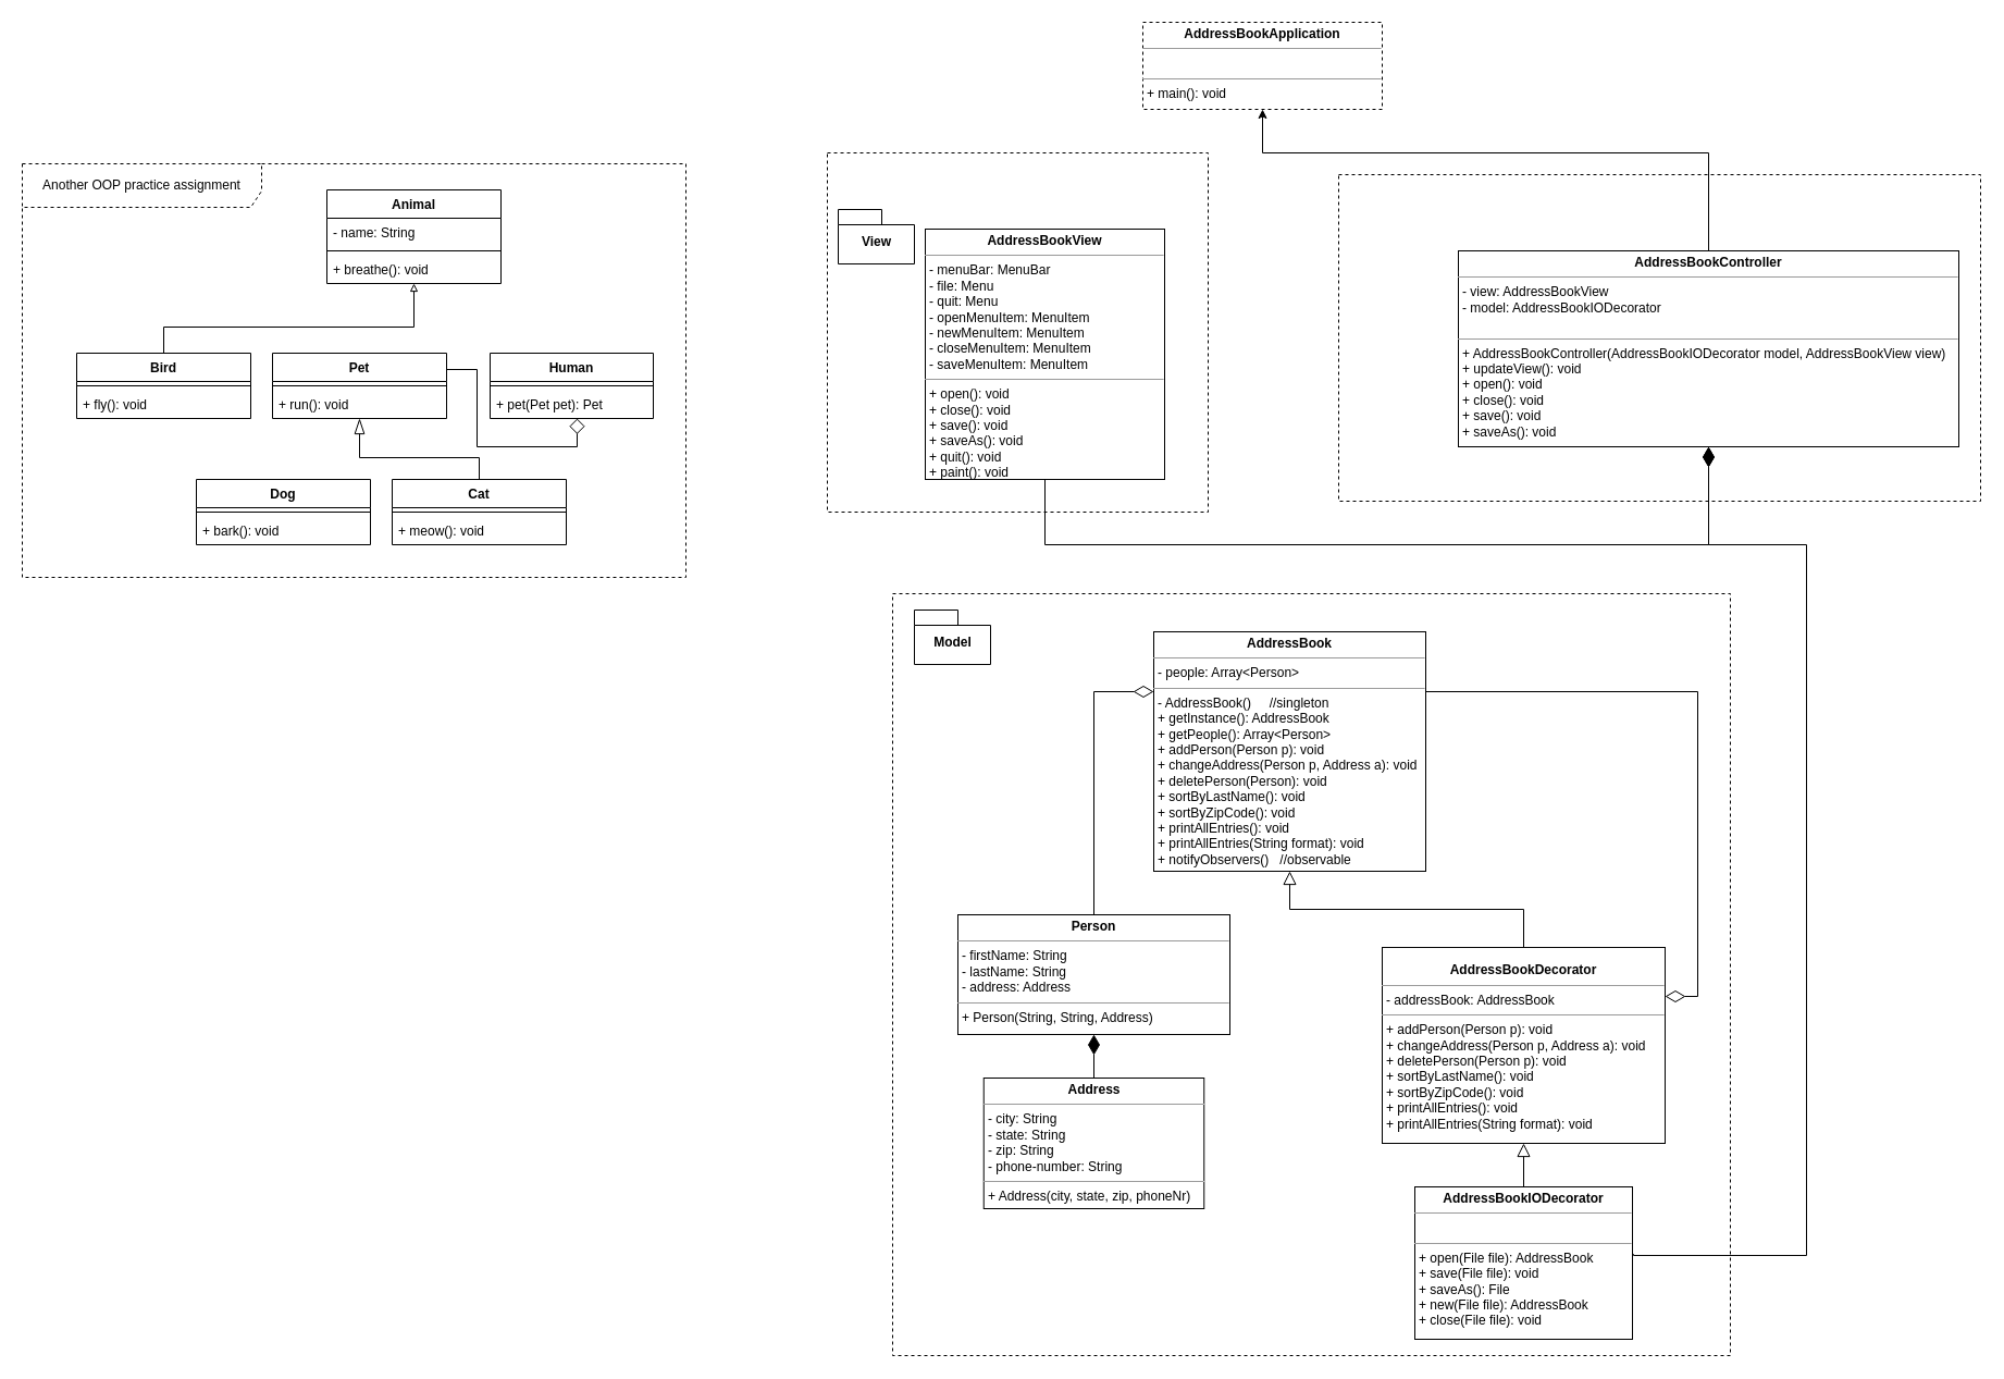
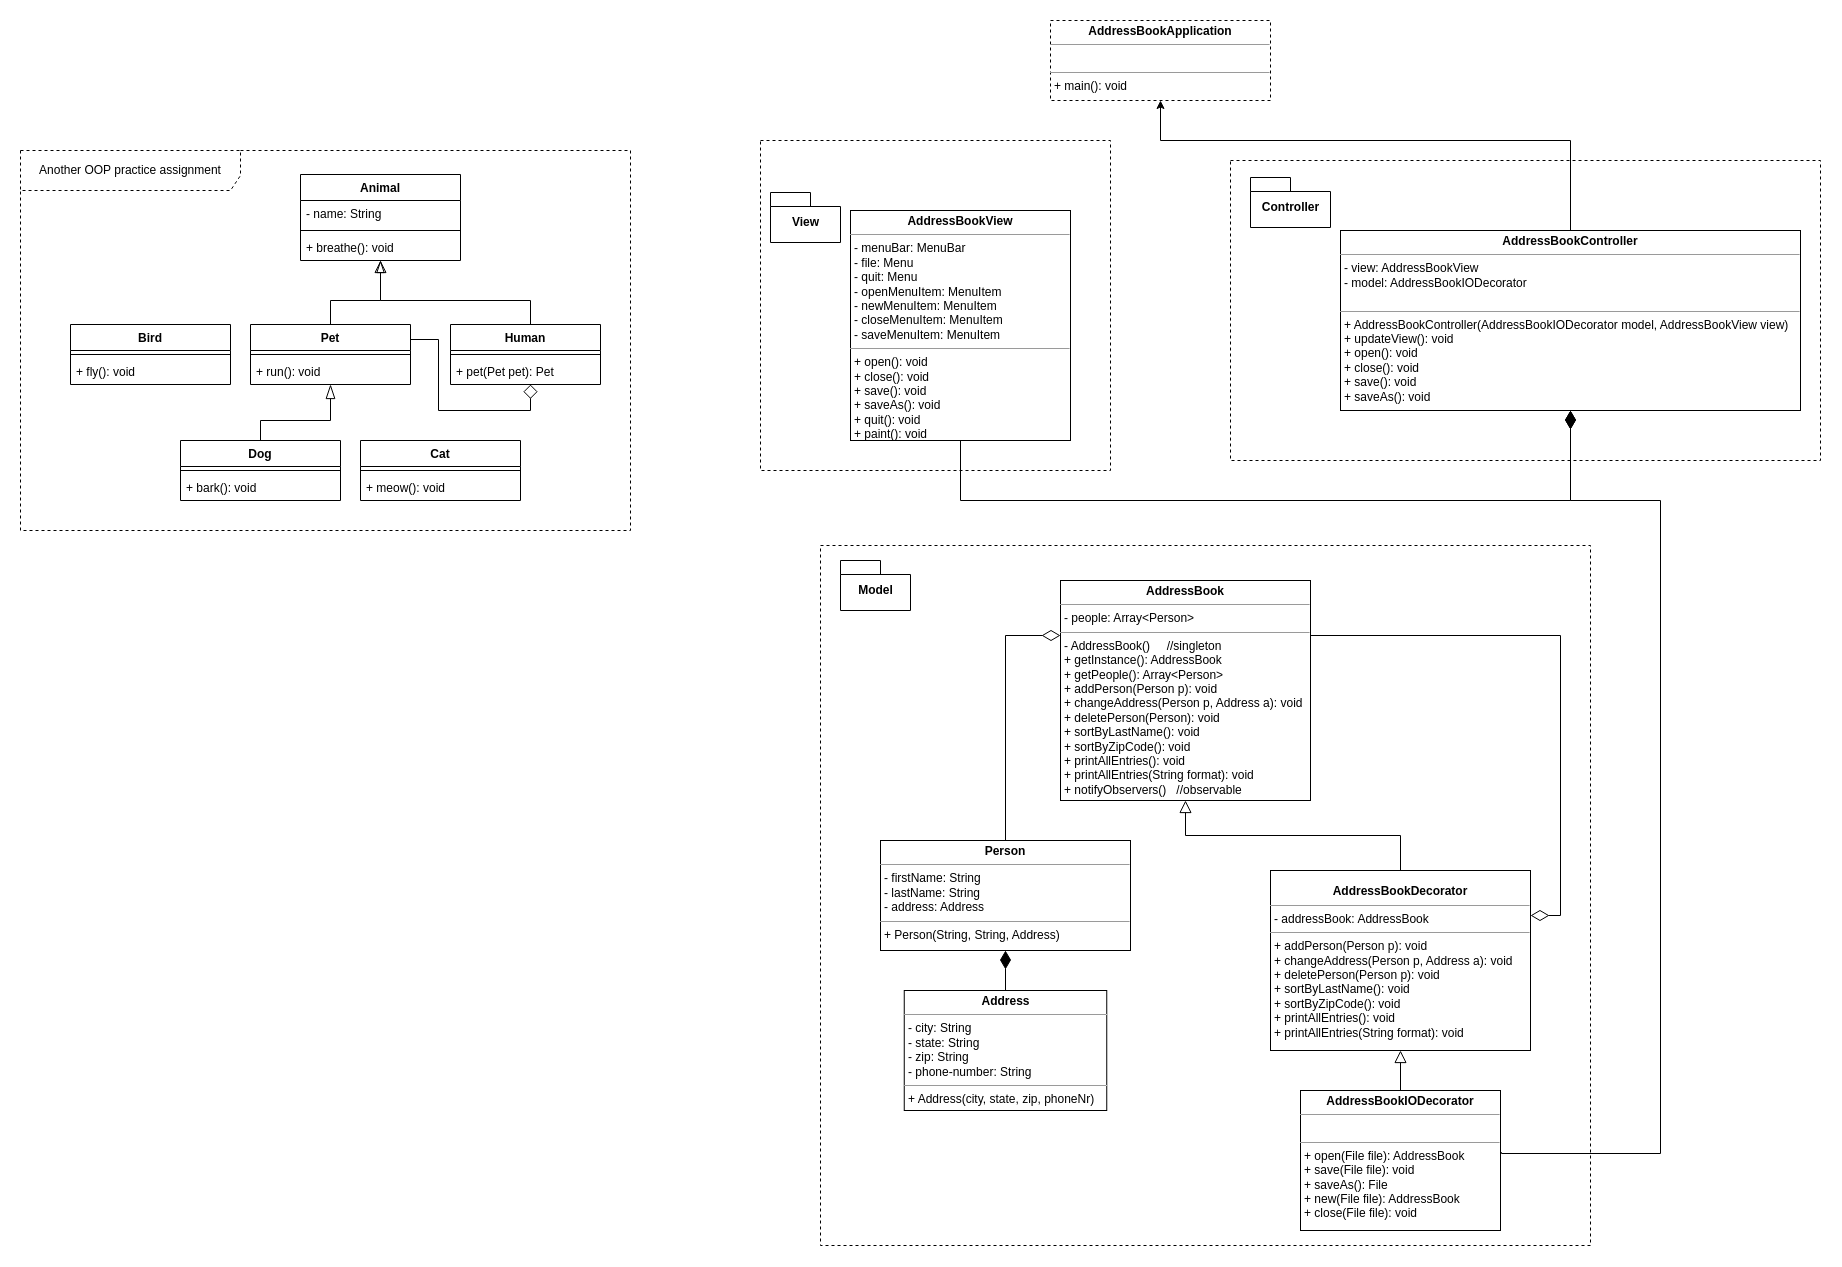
+ <mxCell id="22" value="Controller" style="shape=folder;fontStyle=1;spacingTop=10;tabWidth=40;tabHeight=14;tabPosition=left;html=1;" parent="1" vertex="1"><mxGeometry x="1250" y="177" width="80" height="50" as="geometry" /></mxCell>
- <mxCell id="38" style="edgeStyle=orthogonalEdgeStyle;rounded=0;orthogonalLoop=1;jettySize=auto;html=1;exitX=0.5;exitY=0;exitDx=0;exitDy=0;entryX=0.5;entryY=1;entryDx=0;entryDy=0;startArrow=none;startFill=0;endArrow=block;endFill=0;startSize=6;endSize=5;" parent="1" source="39" target="26" edge="1"><mxGeometry relative="1" as="geometry"><Array as="points"><mxPoint x="150" y="300" /><mxPoint x="380" y="300" /></Array></mxGeometry></mxCell>
+ <mxCell id="25" style="edgeStyle=orthogonalEdgeStyle;rounded=0;orthogonalLoop=1;jettySize=auto;html=1;exitX=0.5;exitY=1;exitDx=0;exitDy=0;entryX=0.5;entryY=0;entryDx=0;entryDy=0;startArrow=block;startFill=0;endArrow=none;endFill=0;startSize=10;endSize=6;" parent="1" source="26" target="30" edge="1"><mxGeometry relative="1" as="geometry"><Array as="points"><mxPoint x="380" y="300" /><mxPoint x="530" y="300" /></Array></mxGeometry></mxCell>
+ <mxCell id="24" style="edgeStyle=orthogonalEdgeStyle;rounded=0;orthogonalLoop=1;jettySize=auto;html=1;exitX=0.5;exitY=1;exitDx=0;exitDy=0;entryX=0.5;entryY=0;entryDx=0;entryDy=0;startArrow=blockThin;startFill=0;endArrow=none;endFill=0;startSize=10;endSize=6;" parent="1" source="26" target="35" edge="1"><mxGeometry relative="1" as="geometry"><Array as="points"><mxPoint x="380" y="300" /><mxPoint x="330" y="300" /></Array></mxGeometry></mxCell>
+ <mxCell id="33" value="" style="edgeStyle=orthogonalEdgeStyle;rounded=0;orthogonalLoop=1;jettySize=auto;html=1;startArrow=blockThin;startFill=0;endArrow=none;endFill=0;startSize=12;endSize=10;" parent="1" source="35" target="42" edge="1"><mxGeometry relative="1" as="geometry"><Array as="points"><mxPoint x="330" y="420" /><mxPoint x="260" y="420" /></Array></mxGeometry></mxCell>
- <mxCell id="34" style="edgeStyle=orthogonalEdgeStyle;rounded=0;orthogonalLoop=1;jettySize=auto;html=1;exitX=0.5;exitY=1;exitDx=0;exitDy=0;entryX=0.5;entryY=0;entryDx=0;entryDy=0;startArrow=blockThin;startFill=0;endArrow=none;endFill=0;startSize=12;endSize=10;" parent="1" source="35" target="45" edge="1"><mxGeometry relative="1" as="geometry"><Array as="points"><mxPoint x="330" y="420" /><mxPoint x="440" y="420" /></Array></mxGeometry></mxCell>
